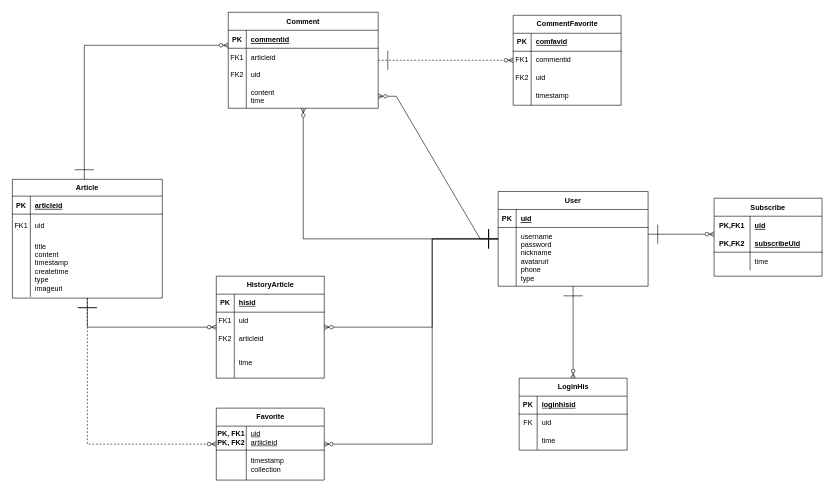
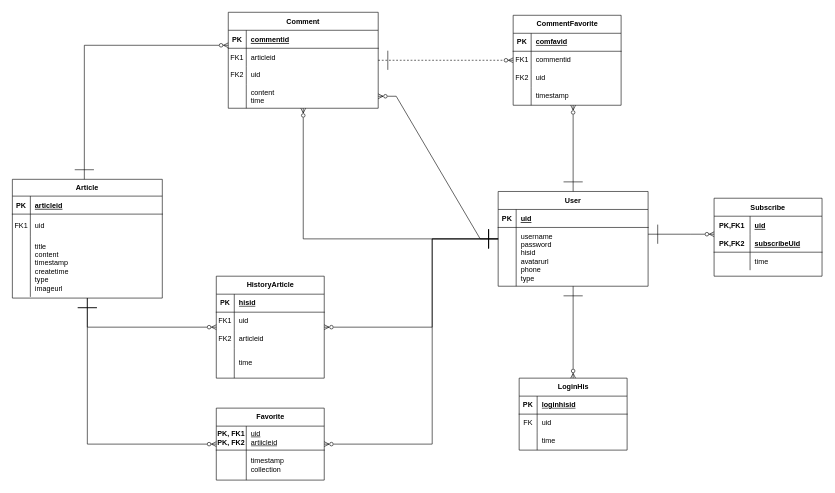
+ <mxCell id="57" value="" style="edgeStyle=orthogonalEdgeStyle;fontSize=12;html=1;endArrow=ERzeroToMany;rounded=0;fontFamily=Helvetica;fontColor=default;startSize=30;exitX=0.5;exitY=0;exitDx=0;exitDy=0;endFill=0;startArrow=ERone;startFill=0;" parent="1" source="25" target="39" edge="1"><mxGeometry width="100" height="100" relative="1" as="geometry"><mxPoint x="445" y="330" as="sourcePoint" /><mxPoint x="375" y="165" as="targetPoint" /><Array as="points"><mxPoint x="955" y="90" /></Array></mxGeometry></mxCell>
- <mxCell id="31" value="username&#10;password&#10;nickname&#10;avatarurl&#10;phone&#10;type" style="shape=partialRectangle;overflow=hidden;connectable=0;fillColor=none;top=0;left=0;bottom=0;right=0;align=left;spacingLeft=6;" parent="29" vertex="1"><mxGeometry x="30" width="220" height="98" as="geometry"><mxRectangle width="220" height="98" as="alternateBounds" /></mxGeometry></mxCell>
+ <mxCell id="31" value="username&#10;password&#10;hisid&#10;avatarurl&#10;phone&#10;type" style="shape=partialRectangle;overflow=hidden;connectable=0;fillColor=none;top=0;left=0;bottom=0;right=0;align=left;spacingLeft=6;" parent="29" vertex="1"><mxGeometry x="30" width="220" height="98" as="geometry"><mxRectangle width="220" height="98" as="alternateBounds" /></mxGeometry></mxCell>
- <mxCell id="53" value="" style="edgeStyle=orthogonalEdgeStyle;fontSize=12;html=1;endArrow=ERzeroToMany;rounded=0;fontFamily=Helvetica;fontColor=default;startSize=30;startArrow=ERone;startFill=0;endFill=0;dashed=1;" parent="1" source="2" target="32" edge="1"><mxGeometry width="100" height="100" relative="1" as="geometry"><mxPoint x="190" y="540" as="sourcePoint" /><mxPoint x="60" y="540" as="targetPoint" /><Array as="points"><mxPoint x="145" y="740" /></Array></mxGeometry></mxCell>
+ <mxCell id="53" value="" style="edgeStyle=orthogonalEdgeStyle;fontSize=12;html=1;endArrow=ERzeroToMany;rounded=0;fontFamily=Helvetica;fontColor=default;startSize=30;startArrow=ERone;startFill=0;endFill=0;" parent="1" source="2" target="32" edge="1"><mxGeometry width="100" height="100" relative="1" as="geometry"><mxPoint x="190" y="540" as="sourcePoint" /><mxPoint x="60" y="540" as="targetPoint" /><Array as="points"><mxPoint x="145" y="740" /></Array></mxGeometry></mxCell>
